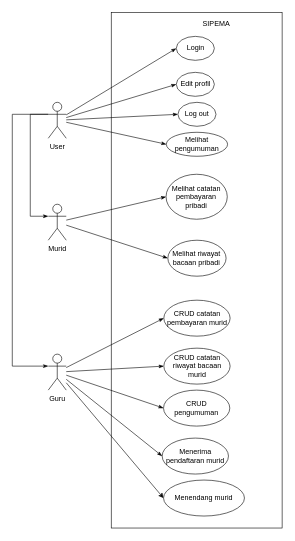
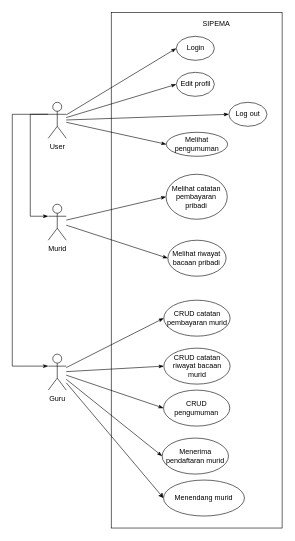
- <mxCell id="21" value="Log out" style="ellipse;whiteSpace=wrap;html=1;" parent="1" vertex="1"><mxGeometry x="296.25" y="170" width="63.5" height="40" as="geometry" /></mxCell>
+ <mxCell id="21" value="Log out" style="ellipse;whiteSpace=wrap;html=1;" parent="1" vertex="1"><mxGeometry x="381.25" y="170" width="63.5" height="40" as="geometry" /></mxCell>
